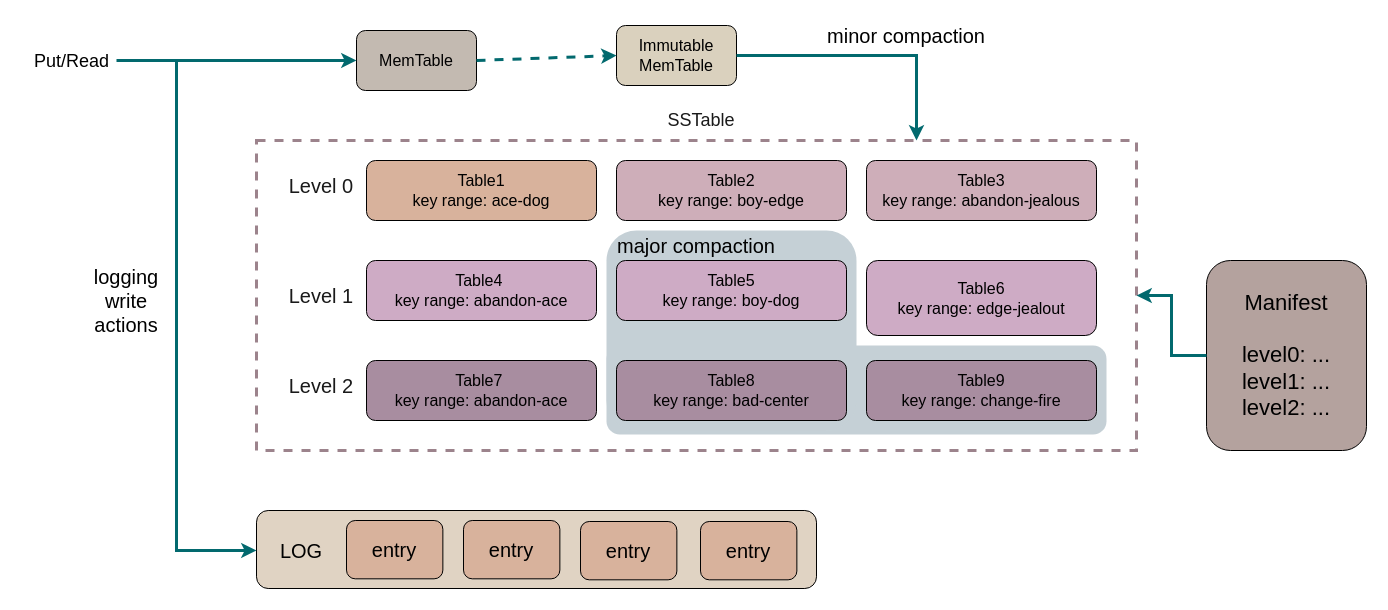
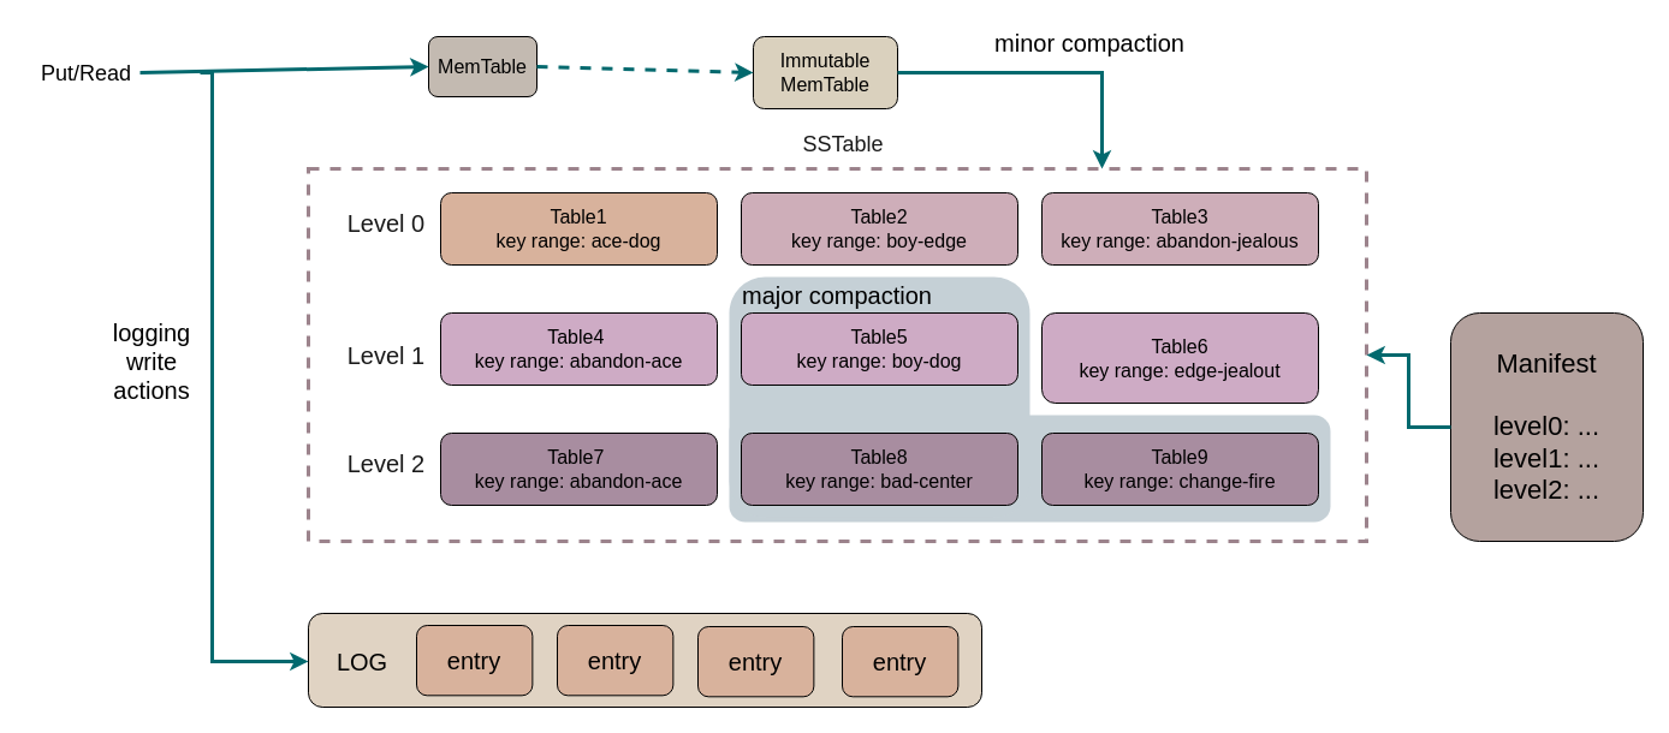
- <mxCell id="7" value="&lt;font style=&quot;font-size: 16px;&quot;&gt;Immutable &lt;br&gt;MemTable&lt;/font&gt;" style="rounded=1;whiteSpace=wrap;html=1;fillColor=#DAD1BE;" parent="1" vertex="1"><mxGeometry x="616" y="25" width="120" height="60" as="geometry" /></mxCell>
+ <mxCell id="7" value="&lt;font style=&quot;font-size: 16px;&quot;&gt;Immutable &lt;br&gt;MemTable&lt;/font&gt;" style="rounded=1;whiteSpace=wrap;html=1;fillColor=#DAD1BE;" parent="1" vertex="1"><mxGeometry x="626" y="30" width="120" height="60" as="geometry" /></mxCell>
- <mxCell id="5" value="&lt;font style=&quot;font-size: 16px;&quot;&gt;MemTable&lt;/font&gt;" style="rounded=1;whiteSpace=wrap;html=1;fillColor=#C3BAB1;" parent="1" vertex="1"><mxGeometry x="356" y="30" width="120" height="60" as="geometry" /></mxCell>
+ <mxCell id="5" value="&lt;font style=&quot;font-size: 16px;&quot;&gt;MemTable&lt;/font&gt;" style="rounded=1;whiteSpace=wrap;html=1;fillColor=#C3BAB1;" parent="1" vertex="1"><mxGeometry x="356" y="30" width="90" height="50" as="geometry" /></mxCell>
